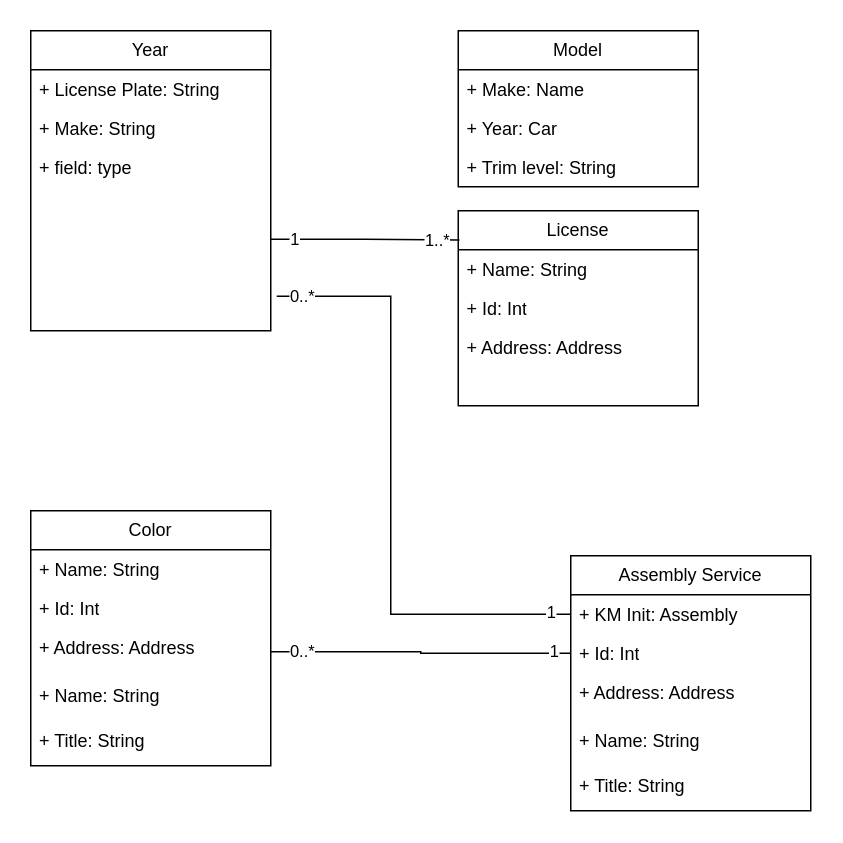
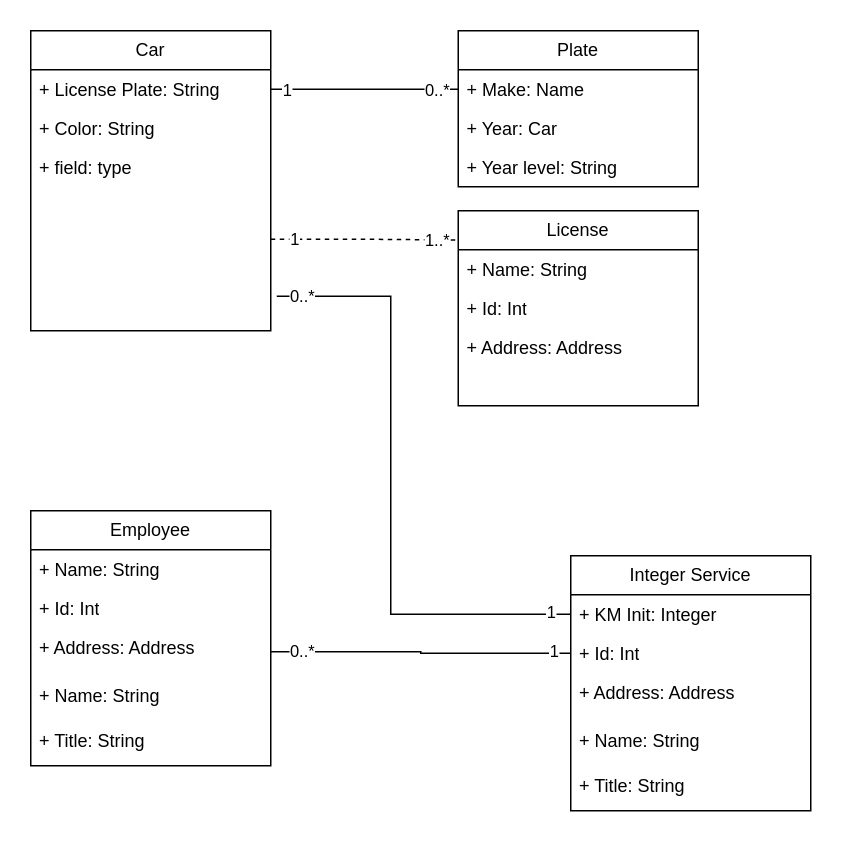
- <mxCell id="2" value="Year" style="swimlane;fontStyle=0;childLayout=stackLayout;horizontal=1;startSize=26;fillColor=none;horizontalStack=0;resizeParent=1;resizeParentMax=0;resizeLast=0;collapsible=1;marginBottom=0;whiteSpace=wrap;html=1;" vertex="1" parent="1"><mxGeometry x="20" y="20" width="160" height="200" as="geometry" /></mxCell>
+ <mxCell id="2" value="Car" style="swimlane;fontStyle=0;childLayout=stackLayout;horizontal=1;startSize=26;fillColor=none;horizontalStack=0;resizeParent=1;resizeParentMax=0;resizeLast=0;collapsible=1;marginBottom=0;whiteSpace=wrap;html=1;" vertex="1" parent="1"><mxGeometry x="20" y="20" width="160" height="200" as="geometry" /></mxCell>
- <mxCell id="6" value="Model" style="swimlane;fontStyle=0;childLayout=stackLayout;horizontal=1;startSize=26;fillColor=none;horizontalStack=0;resizeParent=1;resizeParentMax=0;resizeLast=0;collapsible=1;marginBottom=0;whiteSpace=wrap;html=1;" vertex="1" parent="1"><mxGeometry x="305" y="20" width="160" height="104" as="geometry" /></mxCell>
+ <mxCell id="6" value="Plate" style="swimlane;fontStyle=0;childLayout=stackLayout;horizontal=1;startSize=26;fillColor=none;horizontalStack=0;resizeParent=1;resizeParentMax=0;resizeLast=0;collapsible=1;marginBottom=0;whiteSpace=wrap;html=1;" vertex="1" parent="1"><mxGeometry x="305" y="20" width="160" height="104" as="geometry" /></mxCell>
+ <mxCell id="10" style="edgeStyle=orthogonalEdgeStyle;rounded=0;orthogonalLoop=1;jettySize=auto;html=1;entryX=0;entryY=0.5;entryDx=0;entryDy=0;endArrow=none;endFill=0;" edge="1" parent="1" source="3" target="7"><mxGeometry relative="1" as="geometry" /></mxCell>
+ <mxCell id="11" value="1" style="edgeLabel;html=1;align=center;verticalAlign=middle;resizable=0;points=[];" vertex="1" connectable="0" parent="10"><mxGeometry x="-0.842" relative="1" as="geometry"><mxPoint as="offset" /></mxGeometry></mxCell>
+ <mxCell id="12" value="0..*" style="edgeLabel;html=1;align=center;verticalAlign=middle;resizable=0;points=[];" vertex="1" connectable="0" parent="10"><mxGeometry x="0.764" relative="1" as="geometry"><mxPoint as="offset" /></mxGeometry></mxCell>
- <mxCell id="4" value="+ Make: String&lt;span style=&quot;white-space: pre;&quot;&gt;&#09;&lt;/span&gt;&lt;span style=&quot;white-space: pre;&quot;&gt;&#09;&lt;/span&gt;" style="text;strokeColor=none;fillColor=none;align=left;verticalAlign=top;spacingLeft=4;spacingRight=4;overflow=hidden;rotatable=0;points=[[0,0.5],[1,0.5]];portConstraint=eastwest;whiteSpace=wrap;html=1;" vertex="1" parent="2"><mxGeometry y="52" width="160" height="26" as="geometry" /></mxCell>
+ <mxCell id="4" value="+ Color: String&lt;span style=&quot;white-space: pre;&quot;&gt;&#09;&lt;/span&gt;&lt;span style=&quot;white-space: pre;&quot;&gt;&#09;&lt;/span&gt;" style="text;strokeColor=none;fillColor=none;align=left;verticalAlign=top;spacingLeft=4;spacingRight=4;overflow=hidden;rotatable=0;points=[[0,0.5],[1,0.5]];portConstraint=eastwest;whiteSpace=wrap;html=1;" vertex="1" parent="2"><mxGeometry y="52" width="160" height="26" as="geometry" /></mxCell>
- <mxCell id="9" value="+ Trim level: String" style="text;strokeColor=none;fillColor=none;align=left;verticalAlign=top;spacingLeft=4;spacingRight=4;overflow=hidden;rotatable=0;points=[[0,0.5],[1,0.5]];portConstraint=eastwest;whiteSpace=wrap;html=1;" vertex="1" parent="6"><mxGeometry y="78" width="160" height="26" as="geometry" /></mxCell>
+ <mxCell id="9" value="+ Year level: String" style="text;strokeColor=none;fillColor=none;align=left;verticalAlign=top;spacingLeft=4;spacingRight=4;overflow=hidden;rotatable=0;points=[[0,0.5],[1,0.5]];portConstraint=eastwest;whiteSpace=wrap;html=1;" vertex="1" parent="6"><mxGeometry y="78" width="160" height="26" as="geometry" /></mxCell>
- <mxCell id="17" value="1..*" style="edgeStyle=orthogonalEdgeStyle;rounded=0;orthogonalLoop=1;jettySize=auto;html=1;endArrow=none;endFill=0;entryX=0.005;entryY=0.15;entryDx=0;entryDy=0;entryPerimeter=0;" edge="1" parent="1" source="5" target="13"><mxGeometry x="0.75" relative="1" as="geometry"><mxPoint x="300" y="160" as="targetPoint" /><mxPoint as="offset" /></mxGeometry></mxCell>
+ <mxCell id="17" value="1..*" style="edgeStyle=orthogonalEdgeStyle;rounded=0;orthogonalLoop=1;jettySize=auto;html=1;endArrow=none;endFill=0;entryX=0.005;entryY=0.15;entryDx=0;entryDy=0;entryPerimeter=0;dashed=1;" edge="1" parent="1" source="5" target="13"><mxGeometry x="0.75" relative="1" as="geometry"><mxPoint x="300" y="160" as="targetPoint" /><mxPoint as="offset" /></mxGeometry></mxCell>
- <mxCell id="19" value="Color" style="swimlane;fontStyle=0;childLayout=stackLayout;horizontal=1;startSize=26;fillColor=none;horizontalStack=0;resizeParent=1;resizeParentMax=0;resizeLast=0;collapsible=1;marginBottom=0;whiteSpace=wrap;html=1;" vertex="1" parent="1"><mxGeometry x="20" y="340" width="160" height="170" as="geometry" /></mxCell>
+ <mxCell id="19" value="Employee" style="swimlane;fontStyle=0;childLayout=stackLayout;horizontal=1;startSize=26;fillColor=none;horizontalStack=0;resizeParent=1;resizeParentMax=0;resizeLast=0;collapsible=1;marginBottom=0;whiteSpace=wrap;html=1;" vertex="1" parent="1"><mxGeometry x="20" y="340" width="160" height="170" as="geometry" /></mxCell>
- <mxCell id="25" value="Assembly Service" style="swimlane;fontStyle=0;childLayout=stackLayout;horizontal=1;startSize=26;fillColor=none;horizontalStack=0;resizeParent=1;resizeParentMax=0;resizeLast=0;collapsible=1;marginBottom=0;whiteSpace=wrap;html=1;" vertex="1" parent="1"><mxGeometry x="380" y="370" width="160" height="170" as="geometry" /></mxCell>
+ <mxCell id="25" value="Integer Service" style="swimlane;fontStyle=0;childLayout=stackLayout;horizontal=1;startSize=26;fillColor=none;horizontalStack=0;resizeParent=1;resizeParentMax=0;resizeLast=0;collapsible=1;marginBottom=0;whiteSpace=wrap;html=1;" vertex="1" parent="1"><mxGeometry x="380" y="370" width="160" height="170" as="geometry" /></mxCell>
- <mxCell id="26" value="+ KM Init: Assembly" style="text;strokeColor=none;fillColor=none;align=left;verticalAlign=top;spacingLeft=4;spacingRight=4;overflow=hidden;rotatable=0;points=[[0,0.5],[1,0.5]];portConstraint=eastwest;whiteSpace=wrap;html=1;" vertex="1" parent="25"><mxGeometry y="26" width="160" height="26" as="geometry" /></mxCell>
+ <mxCell id="26" value="+ KM Init: Integer" style="text;strokeColor=none;fillColor=none;align=left;verticalAlign=top;spacingLeft=4;spacingRight=4;overflow=hidden;rotatable=0;points=[[0,0.5],[1,0.5]];portConstraint=eastwest;whiteSpace=wrap;html=1;" vertex="1" parent="25"><mxGeometry y="26" width="160" height="26" as="geometry" /></mxCell>
